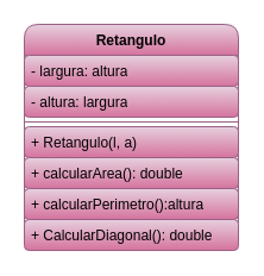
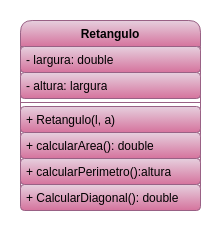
- <mxCell id="3" value="- largura: altura" style="text;strokeColor=#996185;fillColor=#e6d0de;align=left;verticalAlign=top;spacingLeft=4;spacingRight=4;overflow=hidden;rotatable=0;points=[[0,0.5],[1,0.5]];portConstraint=eastwest;whiteSpace=wrap;html=1;gradientColor=#d5739d;rounded=1;" vertex="1" parent="2"><mxGeometry y="26" width="180" height="26" as="geometry" /></mxCell>
+ <mxCell id="3" value="- largura: double" style="text;strokeColor=#996185;fillColor=#e6d0de;align=left;verticalAlign=top;spacingLeft=4;spacingRight=4;overflow=hidden;rotatable=0;points=[[0,0.5],[1,0.5]];portConstraint=eastwest;whiteSpace=wrap;html=1;gradientColor=#d5739d;rounded=1;" vertex="1" parent="2"><mxGeometry y="26" width="180" height="26" as="geometry" /></mxCell>
